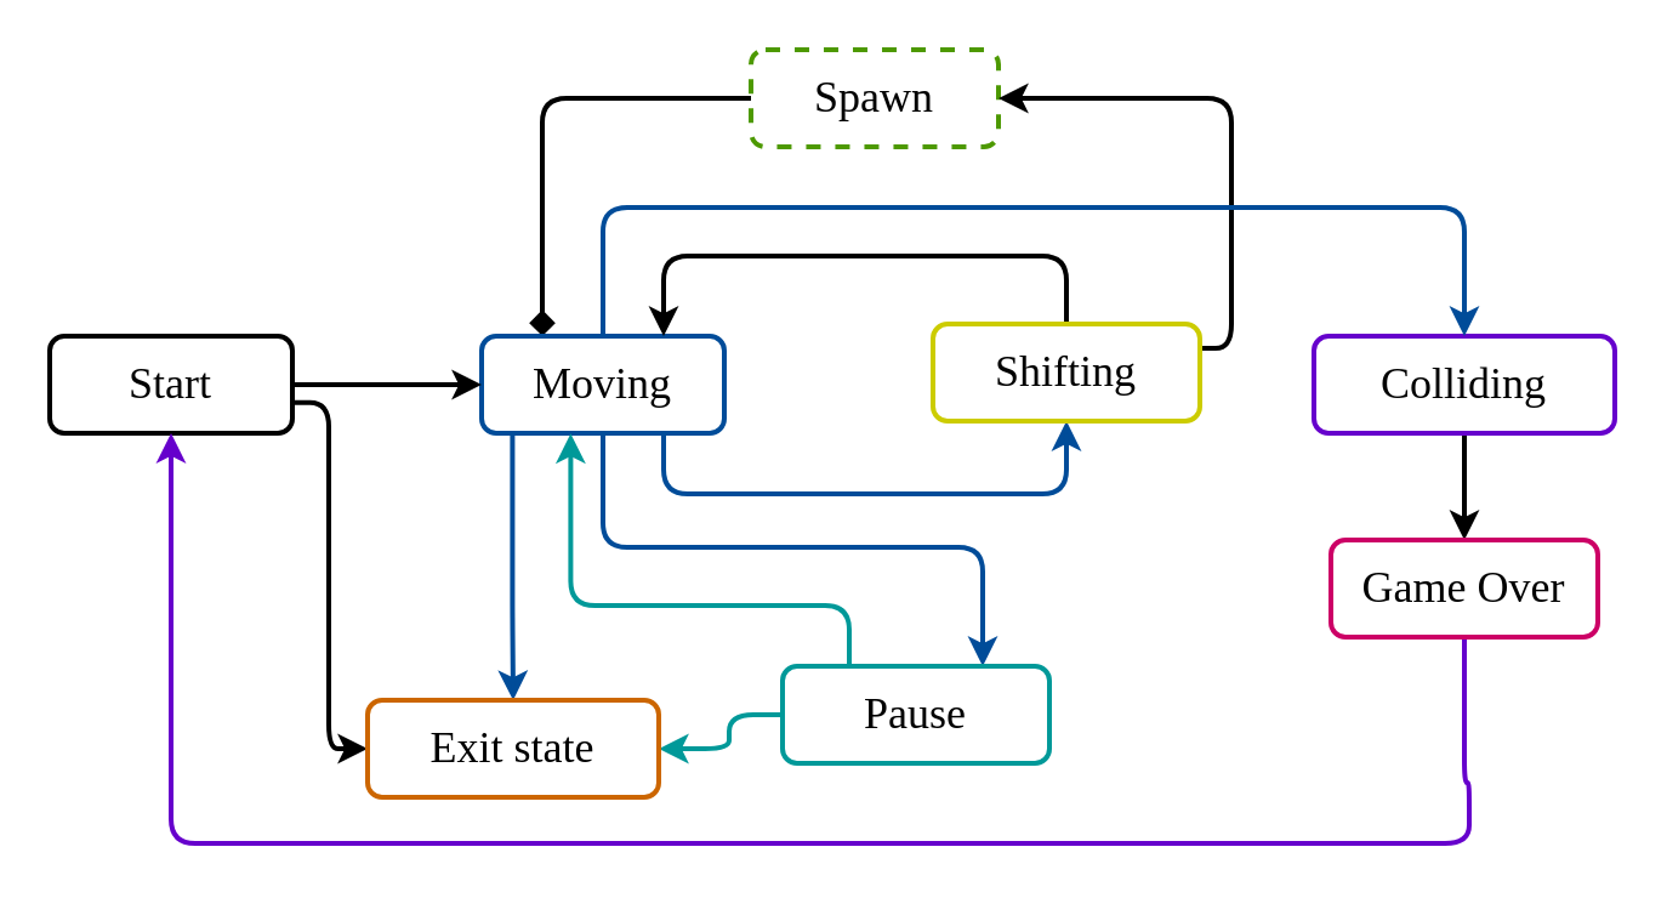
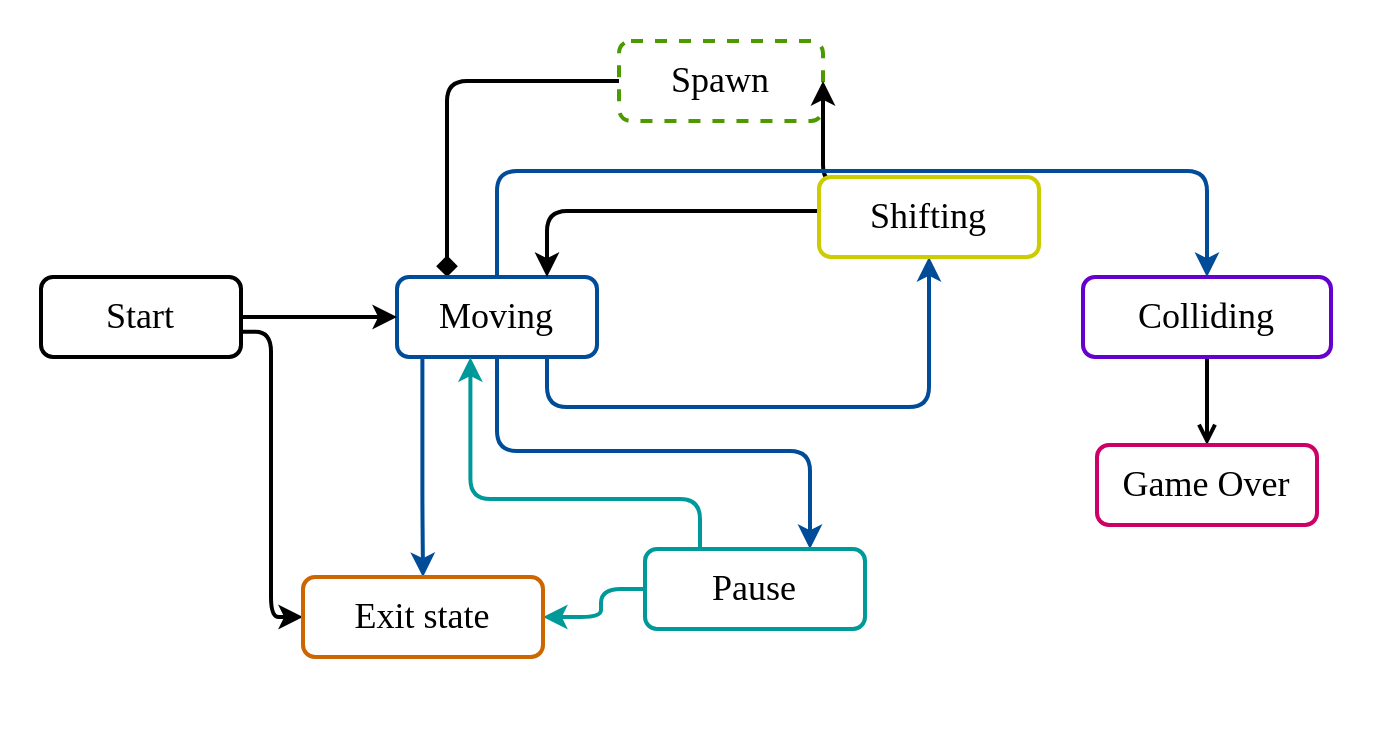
- <mxCell id="12" value="&lt;font style=&quot;font-size: 18px;&quot; face=&quot;Lucida Console&quot;&gt;Shifting&lt;/font&gt;" style="rounded=1;whiteSpace=wrap;html=1;strokeWidth=2;strokeColor=light-dark(#CCCC00,#6600CC);" parent="1" vertex="1"><mxGeometry x="384" y="133" width="110" height="40" as="geometry" /></mxCell>
+ <mxCell id="12" value="&lt;font style=&quot;font-size: 18px;&quot; face=&quot;Lucida Console&quot;&gt;Shifting&lt;/font&gt;" style="rounded=1;whiteSpace=wrap;html=1;strokeWidth=2;strokeColor=light-dark(#CCCC00,#6600CC);" parent="1" vertex="1"><mxGeometry x="409" y="88" width="110" height="40" as="geometry" /></mxCell>
- <mxCell id="14" style="edgeStyle=elbowEdgeStyle;rounded=1;orthogonalLoop=1;jettySize=auto;html=1;entryX=0.5;entryY=0;entryDx=0;entryDy=0;elbow=vertical;strokeWidth=2;strokeColor=light-dark(#000000,#FF3333);" edge="1" parent="1" source="15" target="16"><mxGeometry relative="1" as="geometry" /></mxCell>
+ <mxCell id="14" style="edgeStyle=elbowEdgeStyle;rounded=1;orthogonalLoop=1;jettySize=auto;html=1;entryX=0.5;entryY=0;entryDx=0;entryDy=0;elbow=vertical;strokeWidth=2;strokeColor=light-dark(#000000,#FF3333);endArrow=open;" edge="1" parent="1" source="15" target="16"><mxGeometry relative="1" as="geometry" /></mxCell>
- <mxCell id="13" style="edgeStyle=orthogonalEdgeStyle;html=1;exitX=0.5;exitY=1;exitDx=0;exitDy=0;fontFamily=Lucida Console;fontSize=18;elbow=vertical;strokeWidth=2;strokeColor=#6600CC;entryX=0.5;entryY=1;entryDx=0;entryDy=0;" parent="1" source="16" edge="1" target="3"><mxGeometry relative="1" as="geometry"><Array as="points"><mxPoint x="605" y="322" /><mxPoint x="605" y="347" /><mxPoint x="70" y="347" /></Array><mxPoint x="203" y="222" as="targetPoint" /></mxGeometry></mxCell>
